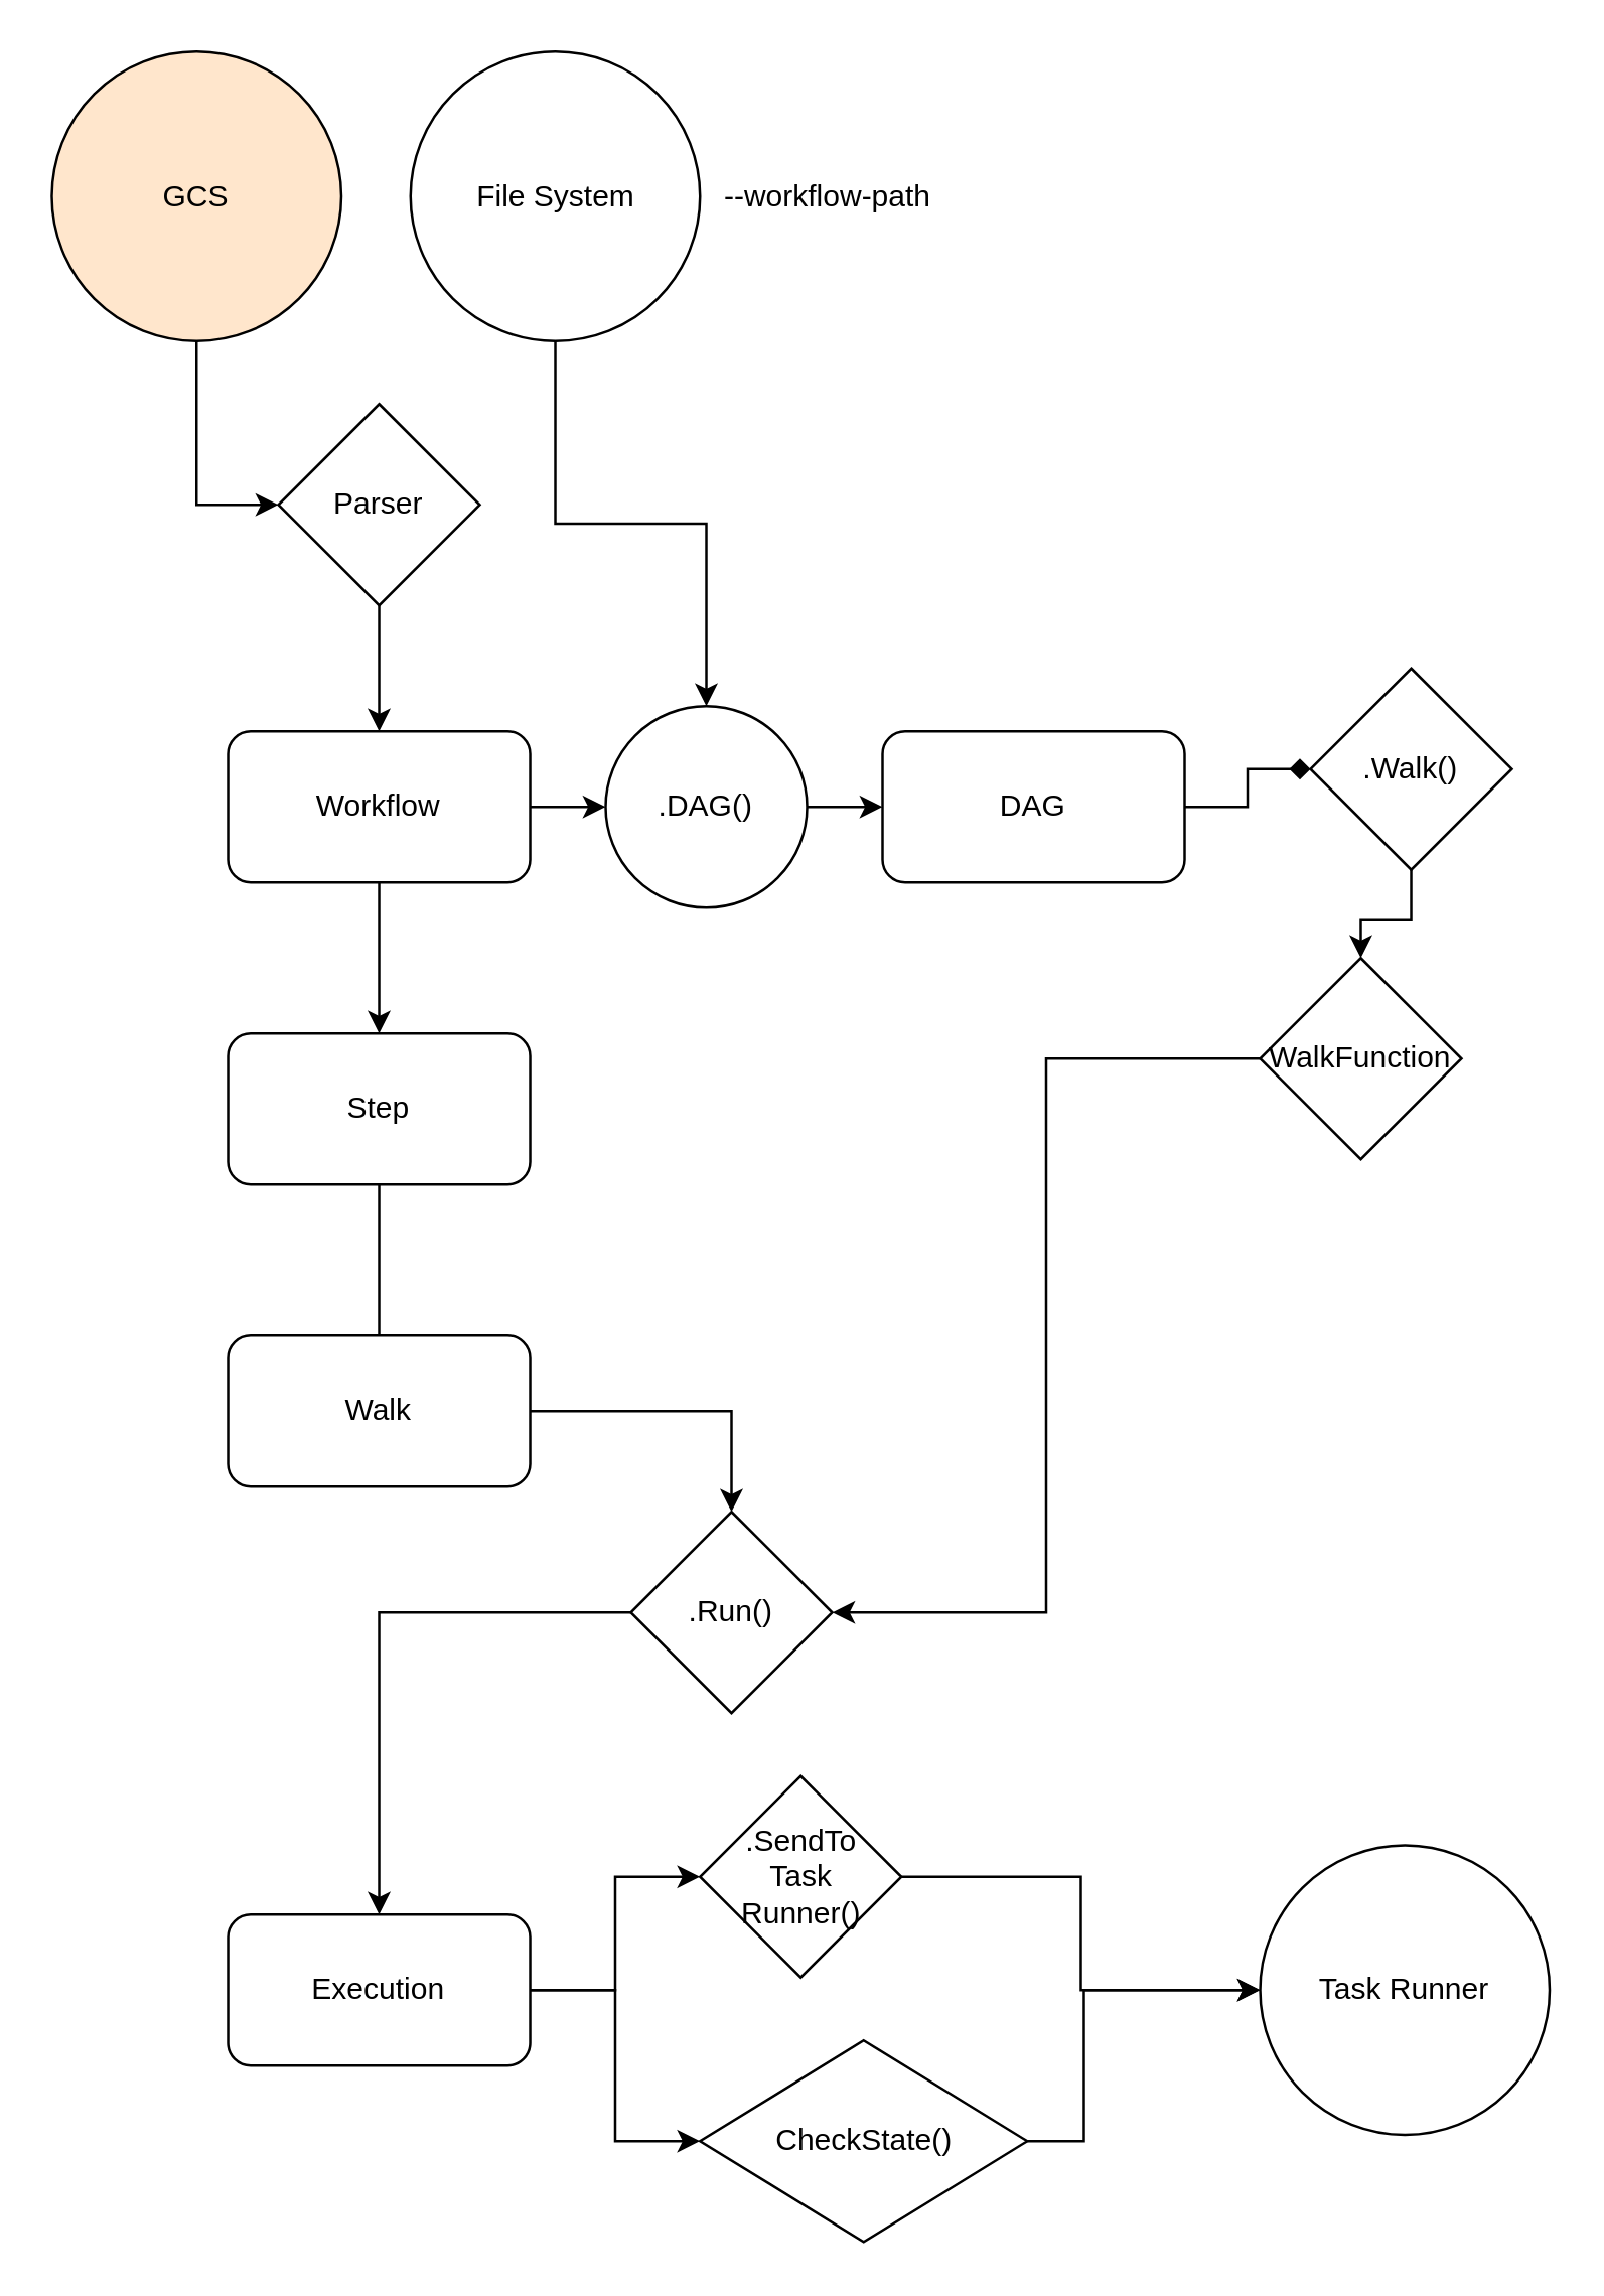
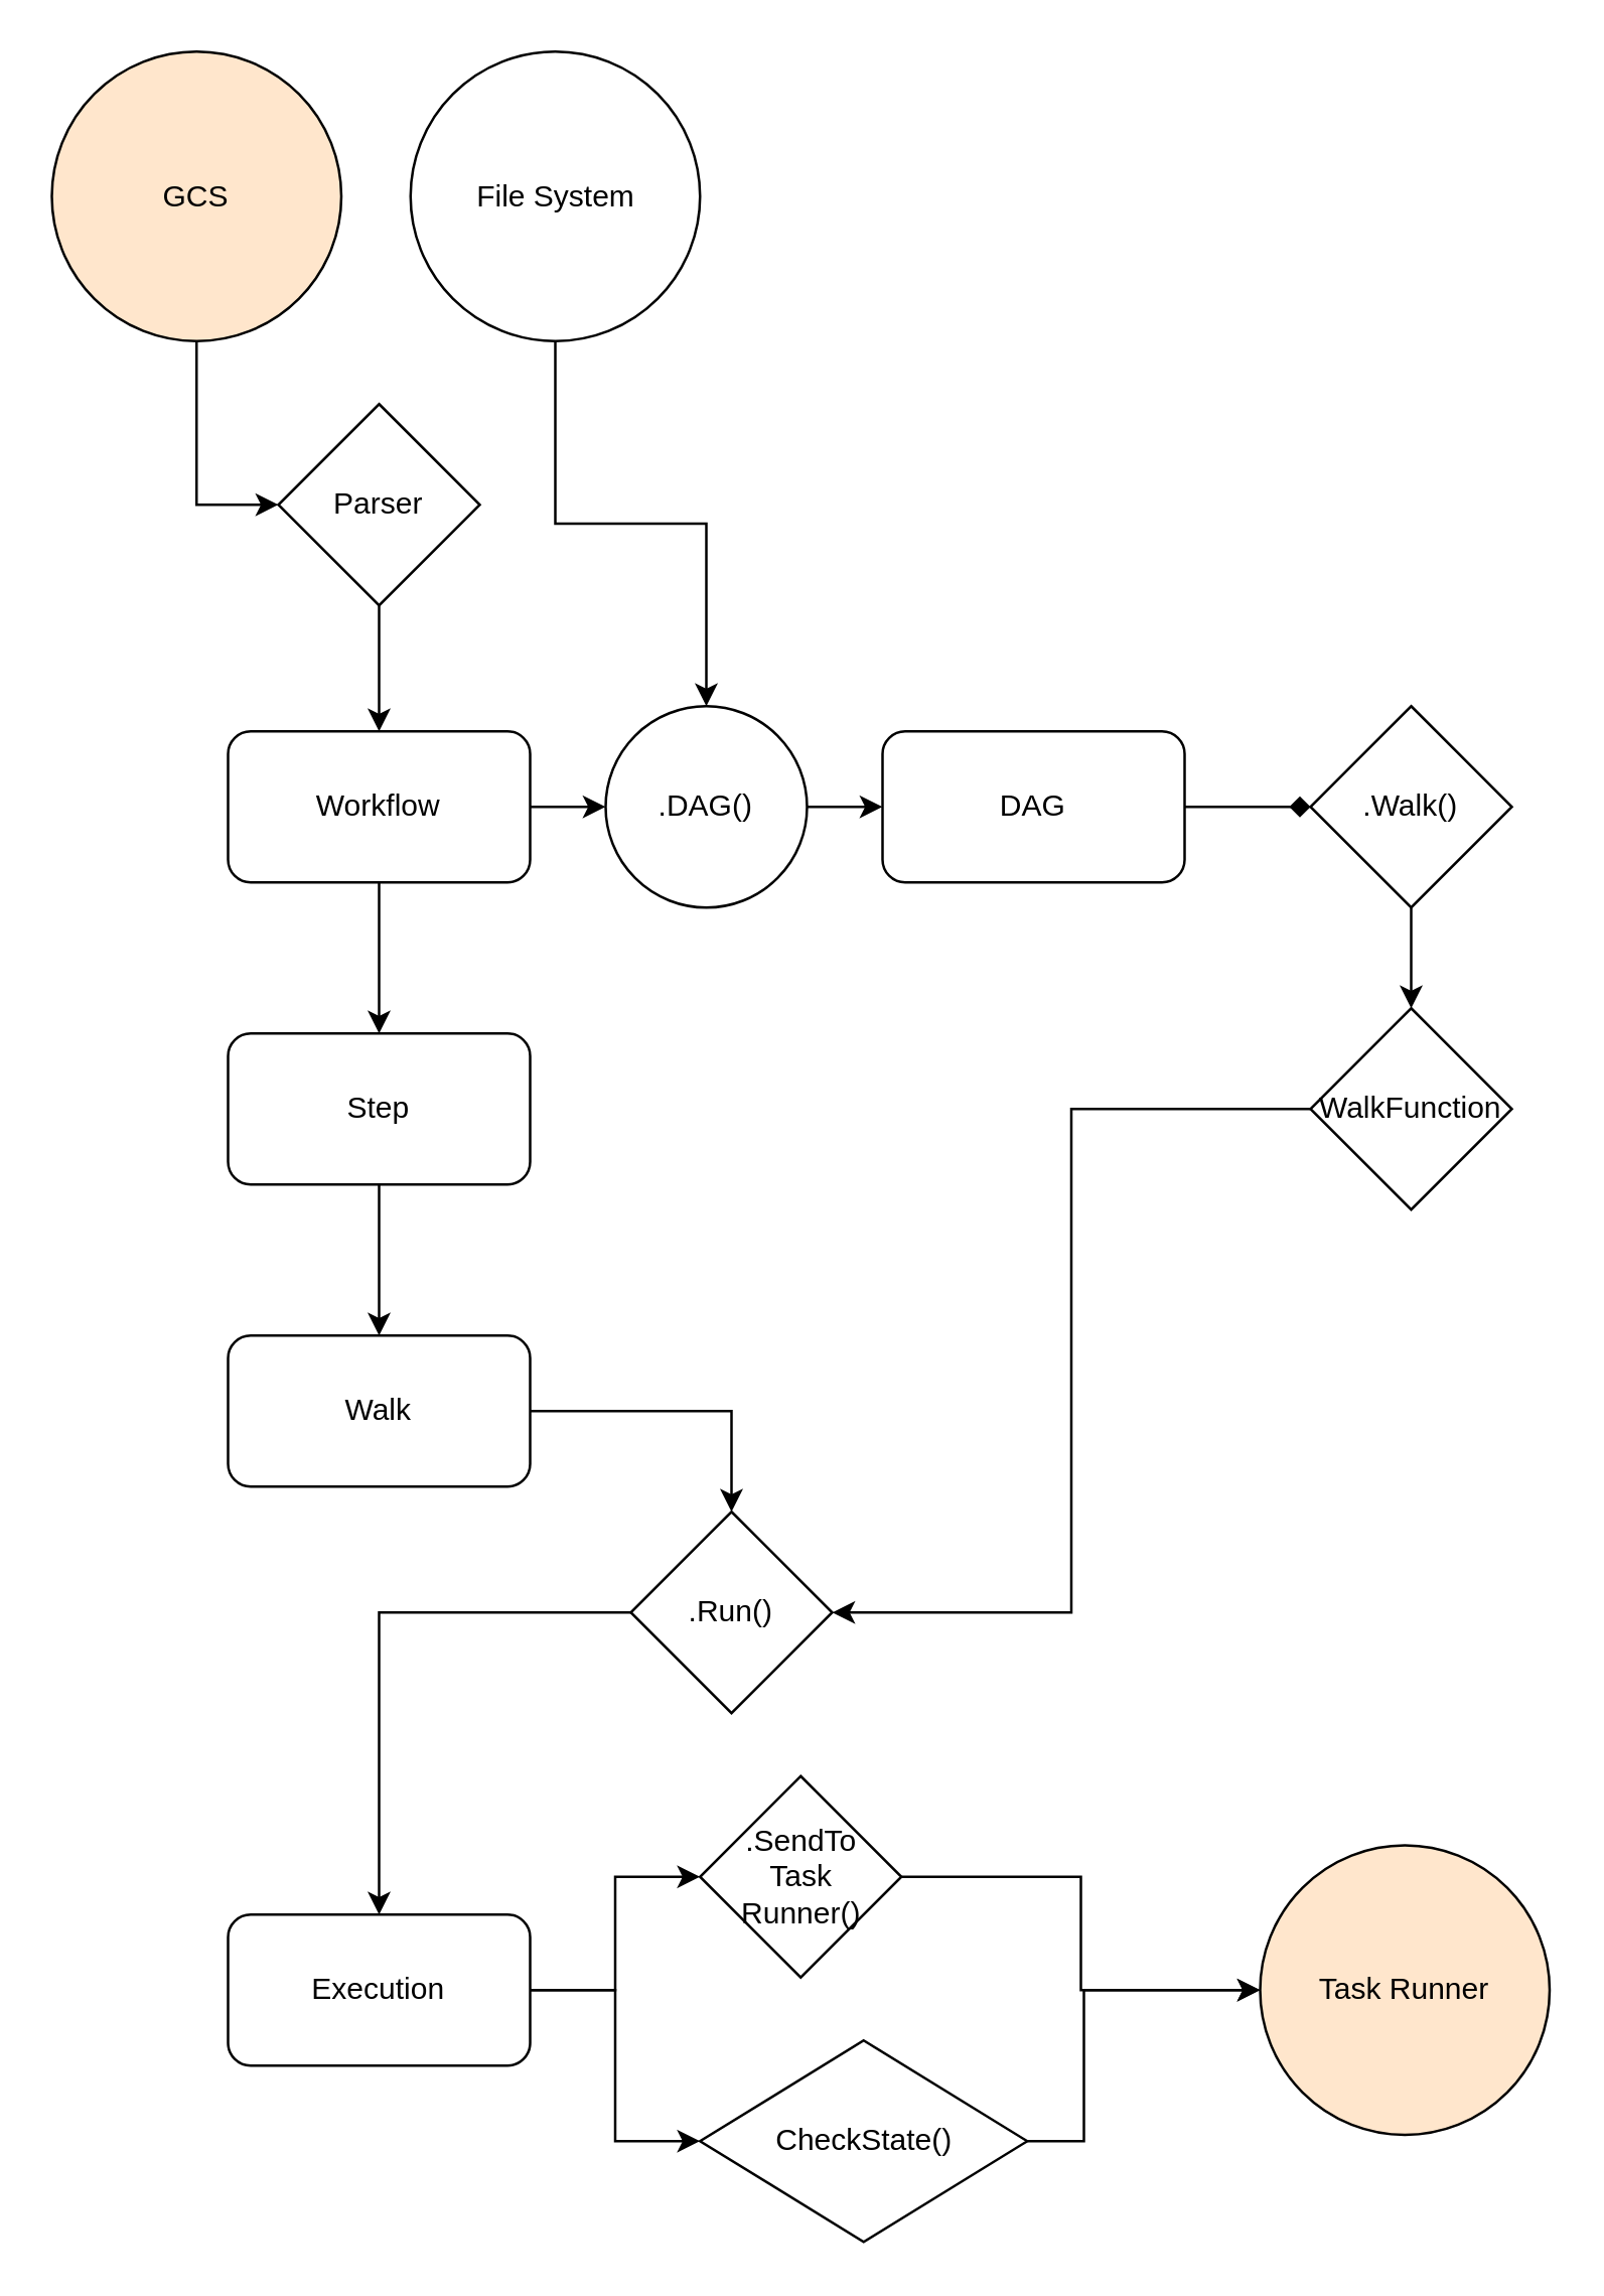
- <mxCell id="36" value="--workflow-path" style="text;html=1;align=center;verticalAlign=middle;resizable=0;points=[];autosize=1;" vertex="1" parent="1"><mxGeometry x="277.5" y="67.5" width="100" height="20" as="geometry" /></mxCell>
- <mxCell id="24" value=".Walk()" style="rhombus;whiteSpace=wrap;html=1;" vertex="1" parent="1"><mxGeometry x="520" y="265" width="80" height="80" as="geometry" /></mxCell>
+ <mxCell id="24" value=".Walk()" style="rhombus;whiteSpace=wrap;html=1;" vertex="1" parent="1"><mxGeometry x="520" y="280" width="80" height="80" as="geometry" /></mxCell>
- <mxCell id="26" value="WalkFunction" style="rhombus;whiteSpace=wrap;html=1;" vertex="1" parent="1"><mxGeometry x="500" y="380" width="80" height="80" as="geometry" /></mxCell>
+ <mxCell id="26" value="WalkFunction" style="rhombus;whiteSpace=wrap;html=1;" vertex="1" parent="1"><mxGeometry x="520" y="400" width="80" height="80" as="geometry" /></mxCell>
- <mxCell id="10" style="edgeStyle=orthogonalEdgeStyle;rounded=0;orthogonalLoop=1;jettySize=auto;html=1;entryX=0.5;entryY=0;entryDx=0;entryDy=0;endArrow=none;" edge="1" parent="1" source="11" target="13"><mxGeometry relative="1" as="geometry" /></mxCell>
+ <mxCell id="10" style="edgeStyle=orthogonalEdgeStyle;rounded=0;orthogonalLoop=1;jettySize=auto;html=1;entryX=0.5;entryY=0;entryDx=0;entryDy=0;" edge="1" parent="1" source="11" target="13"><mxGeometry relative="1" as="geometry" /></mxCell>
- <mxCell id="14" value="Task Runner" style="ellipse;whiteSpace=wrap;html=1;aspect=fixed;" vertex="1" parent="1"><mxGeometry x="500" y="732.5" width="115" height="115" as="geometry" /></mxCell>
+ <mxCell id="14" value="Task Runner" style="ellipse;whiteSpace=wrap;html=1;aspect=fixed;fillColor=#ffe6cc;" vertex="1" parent="1"><mxGeometry x="500" y="732.5" width="115" height="115" as="geometry" /></mxCell>
